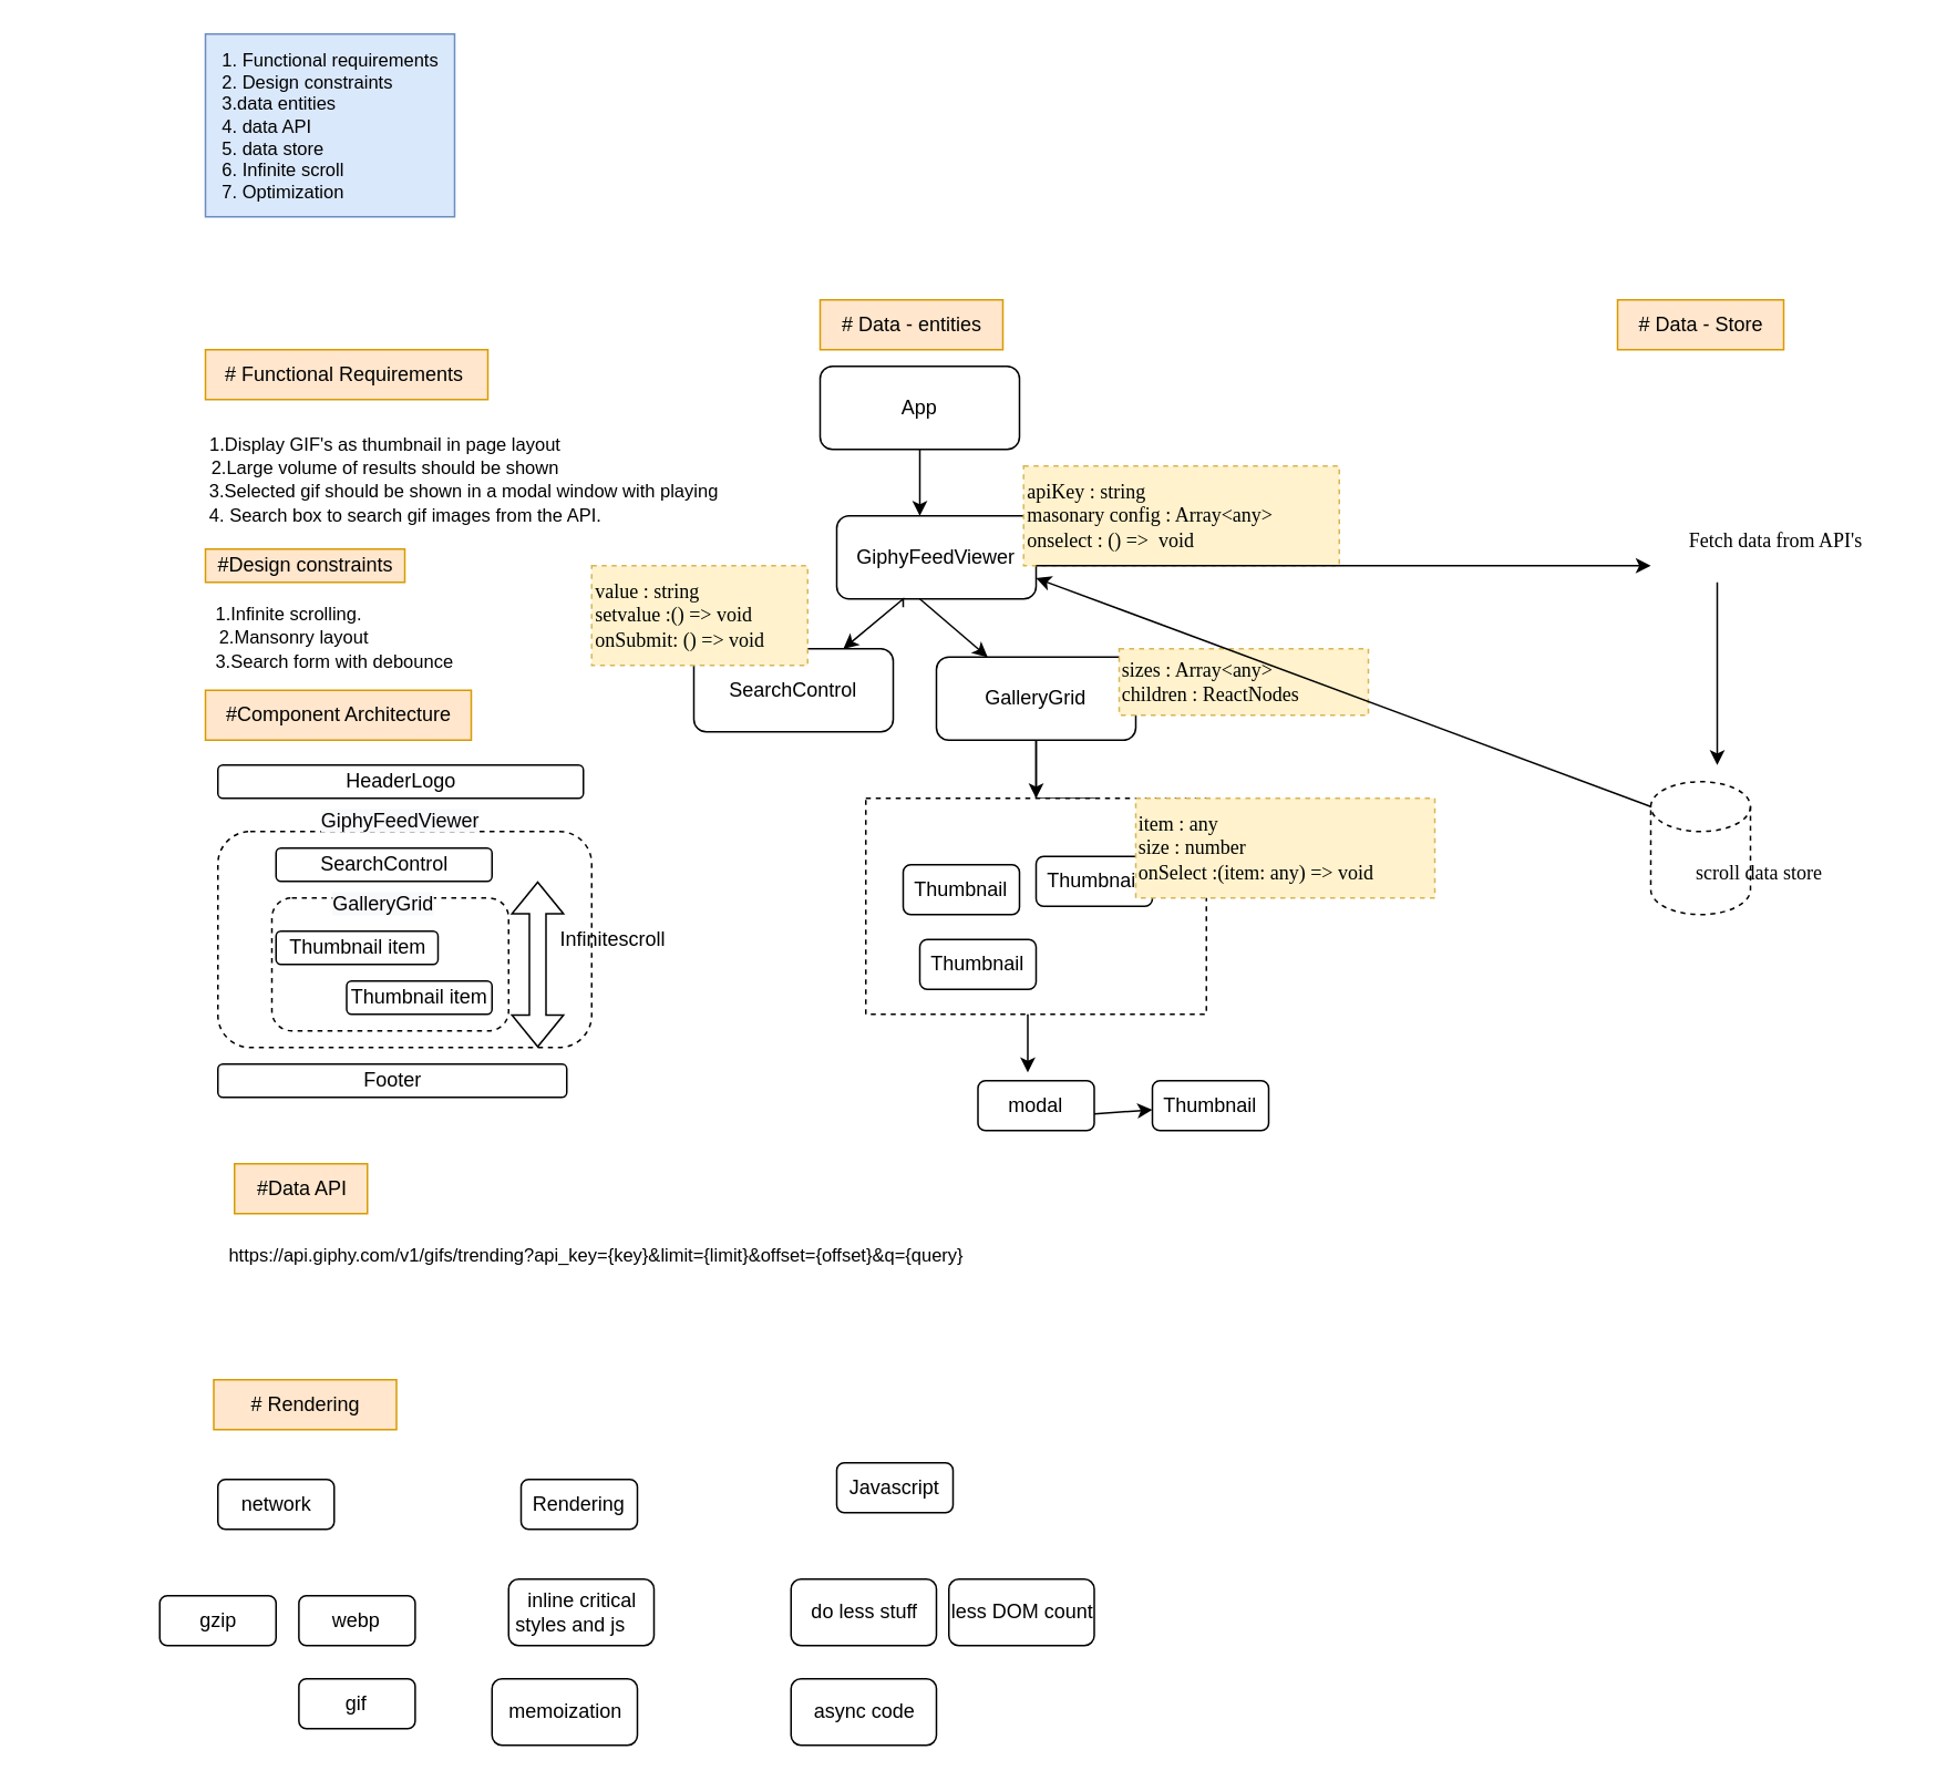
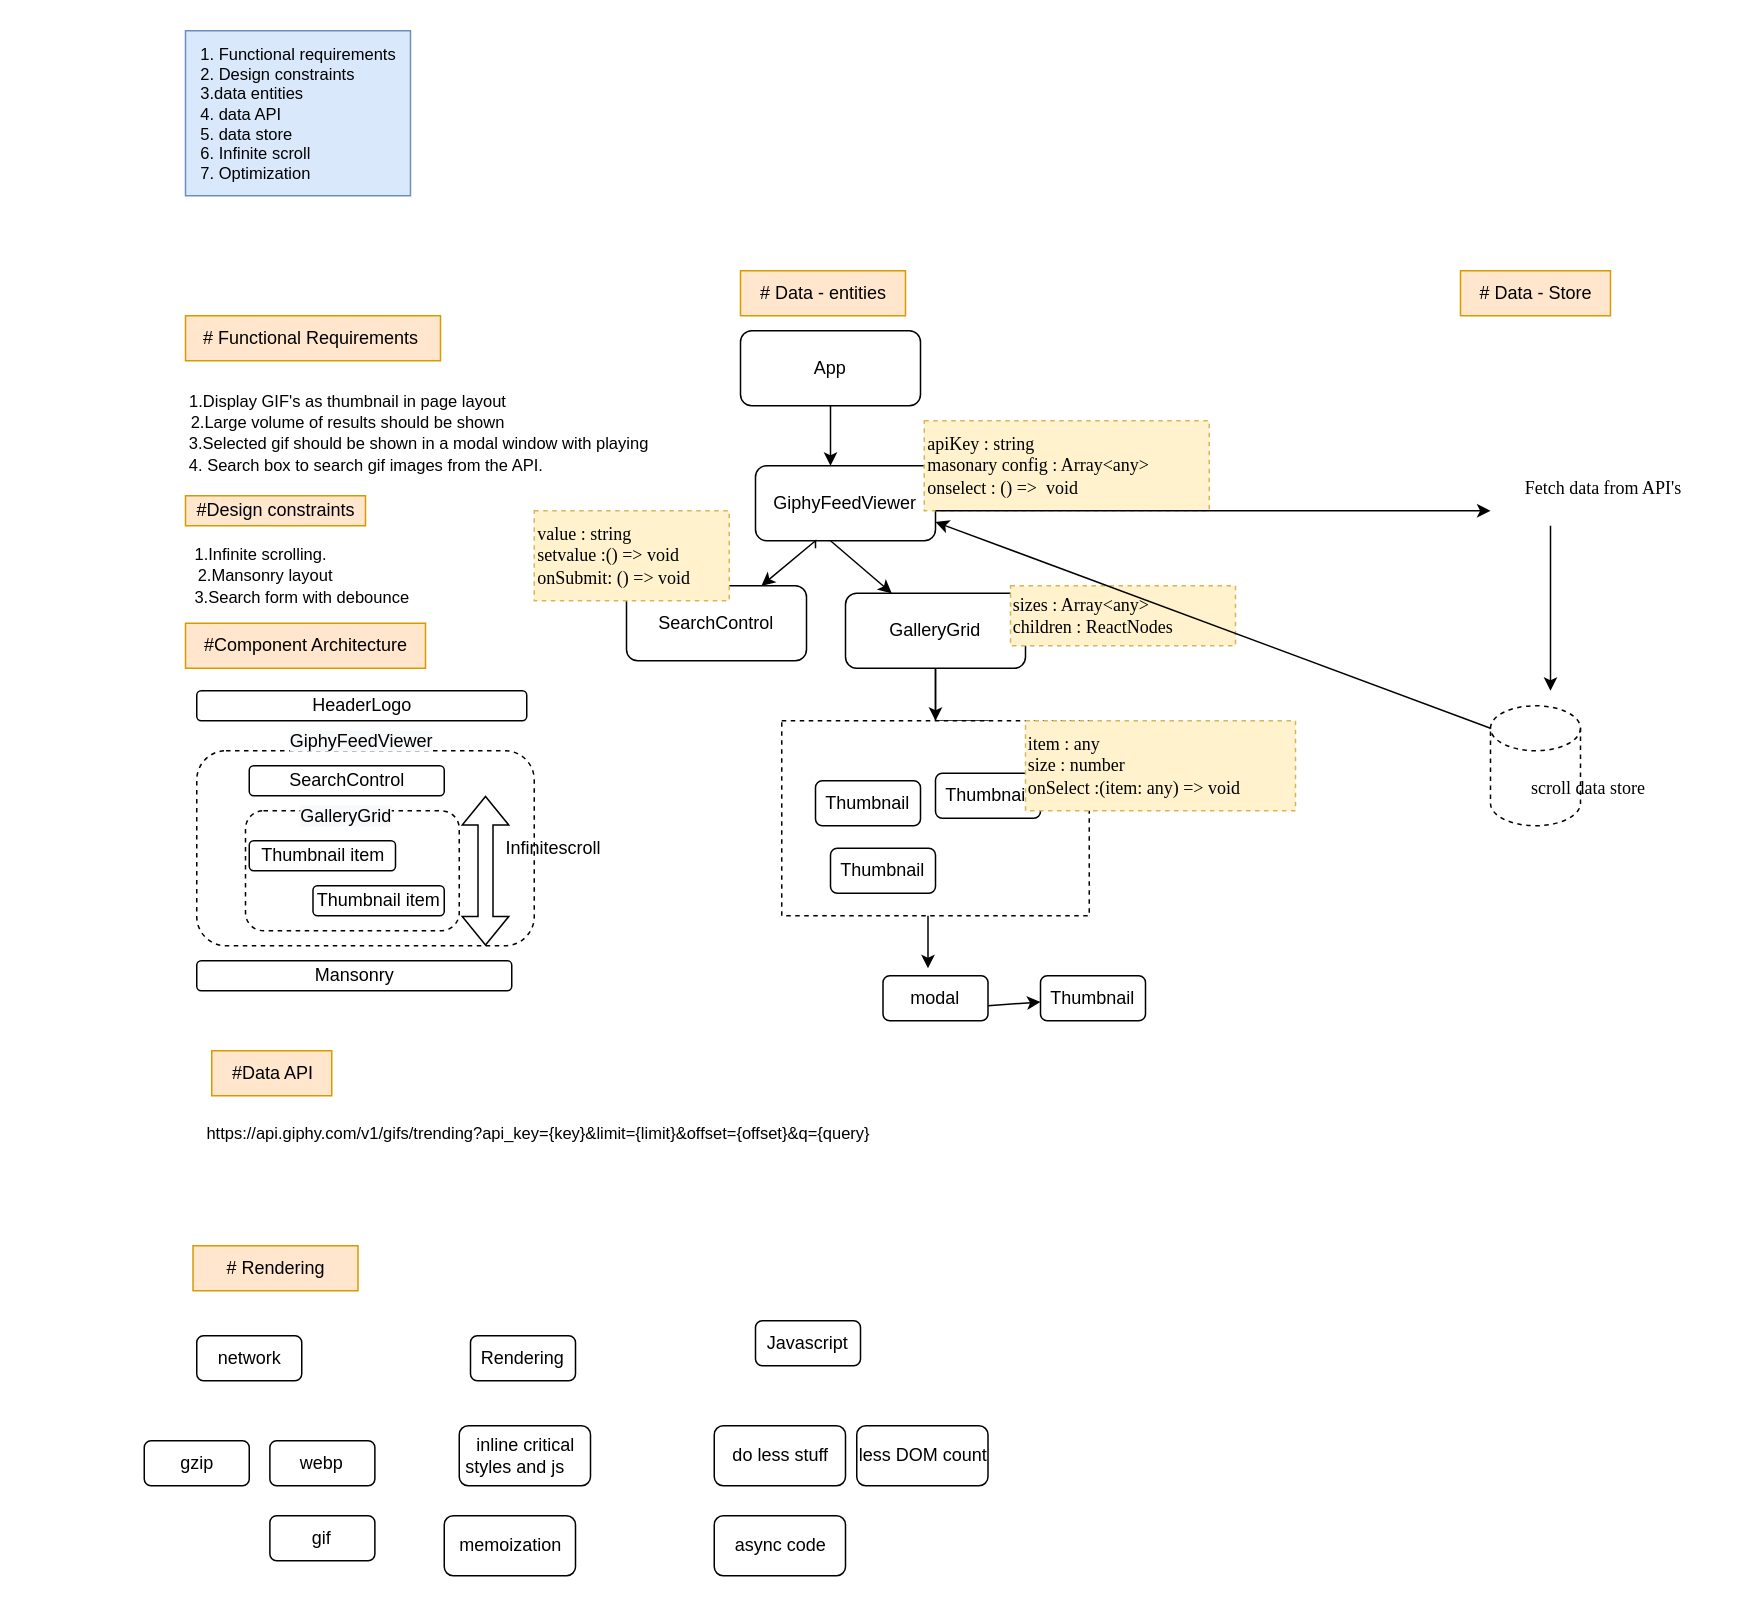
- <mxCell id="8" value="Footer" style="rounded=1;whiteSpace=wrap;html=1;" parent="1" vertex="1"><mxGeometry x="130.5" y="640" width="210" height="20" as="geometry" /></mxCell>
+ <mxCell id="8" value="Mansonry" style="rounded=1;whiteSpace=wrap;html=1;" parent="1" vertex="1"><mxGeometry x="130.5" y="640" width="210" height="20" as="geometry" /></mxCell>
